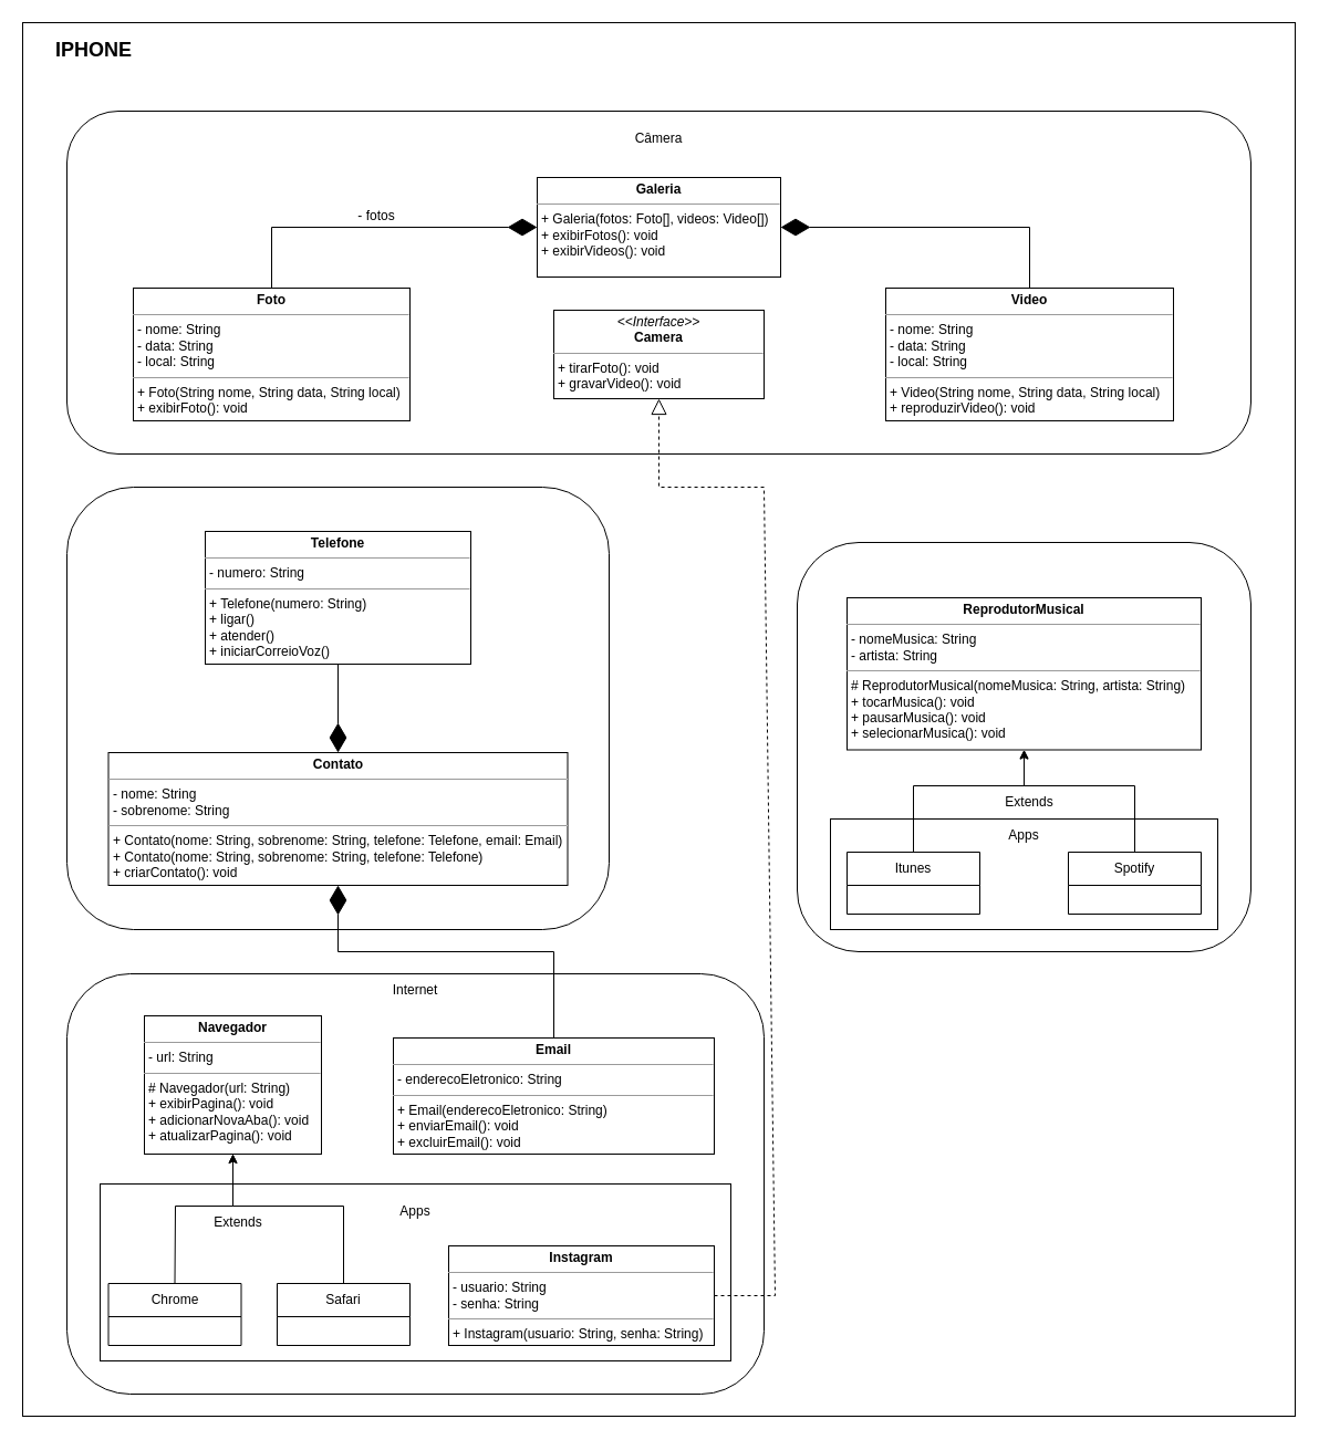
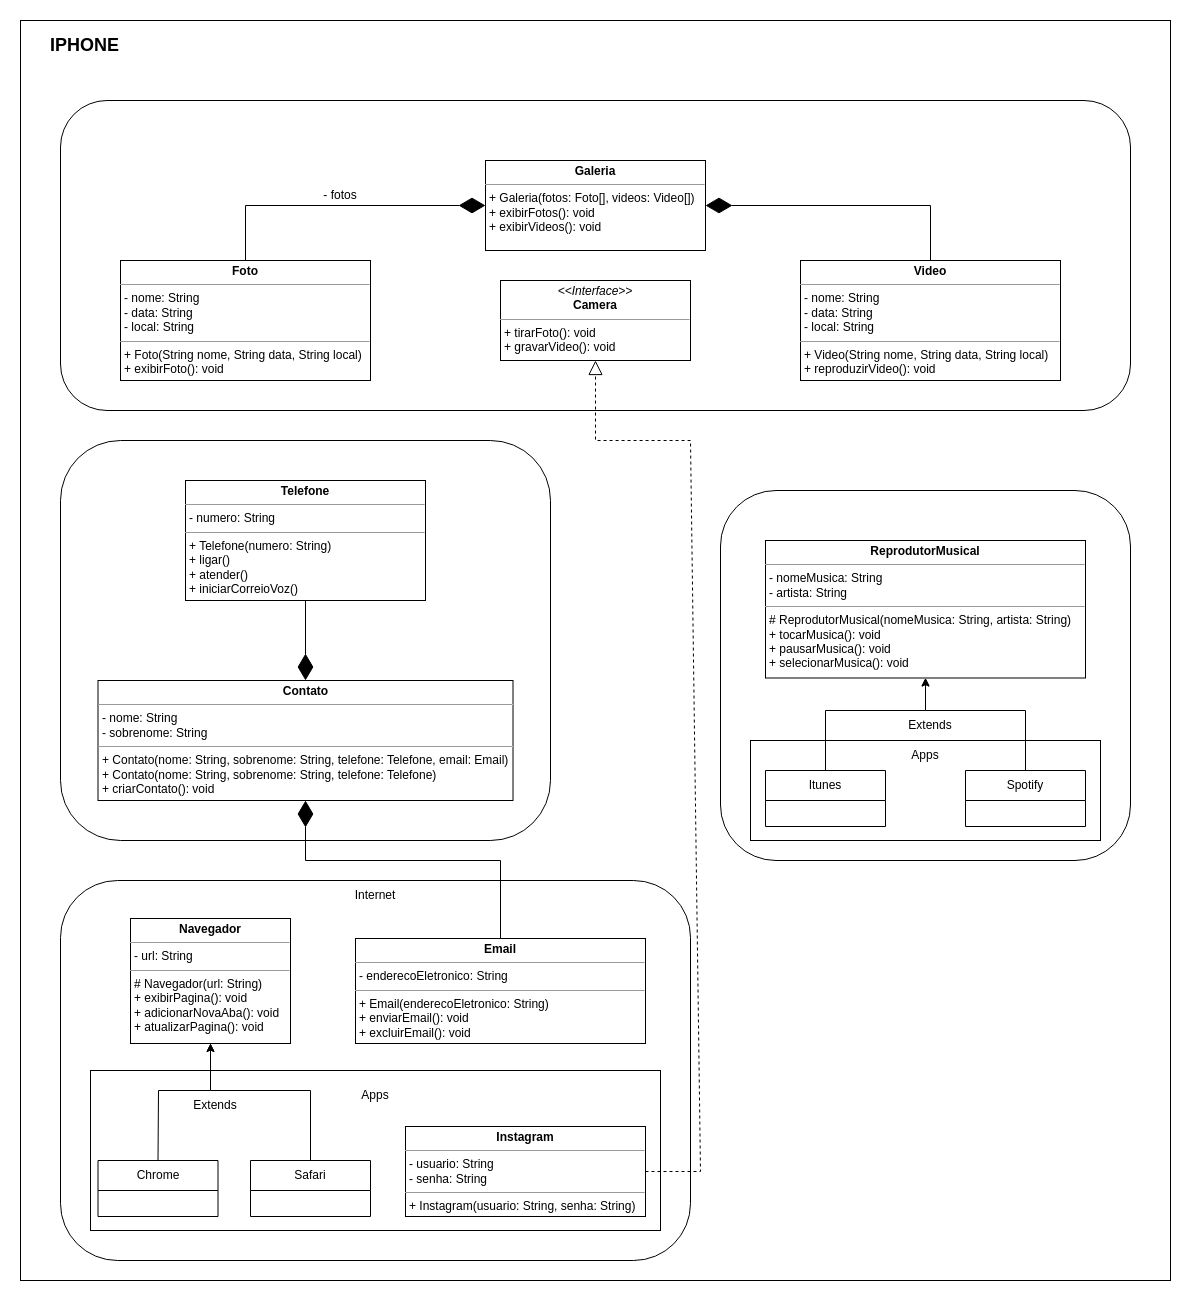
- <mxCell id="31" value="Câmera" style="text;html=1;strokeColor=none;fillColor=none;align=center;verticalAlign=middle;whiteSpace=wrap;rounded=0;" vertex="1" parent="1"><mxGeometry x="565" y="110" width="60" height="30" as="geometry" /></mxCell>
